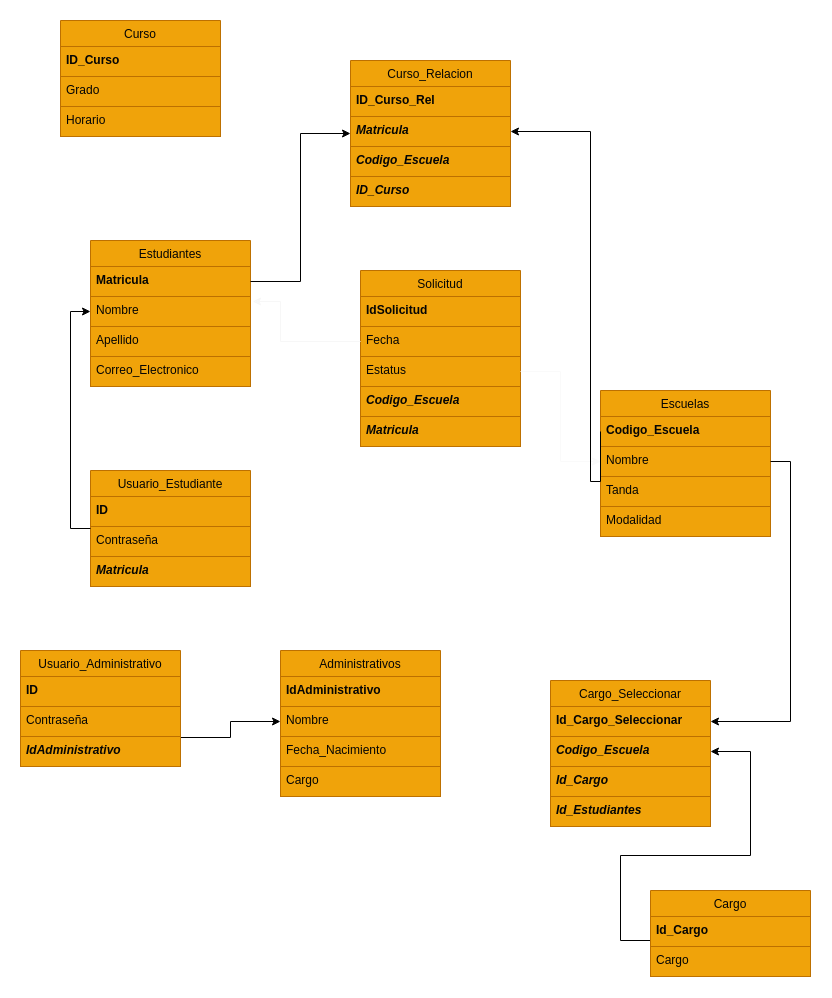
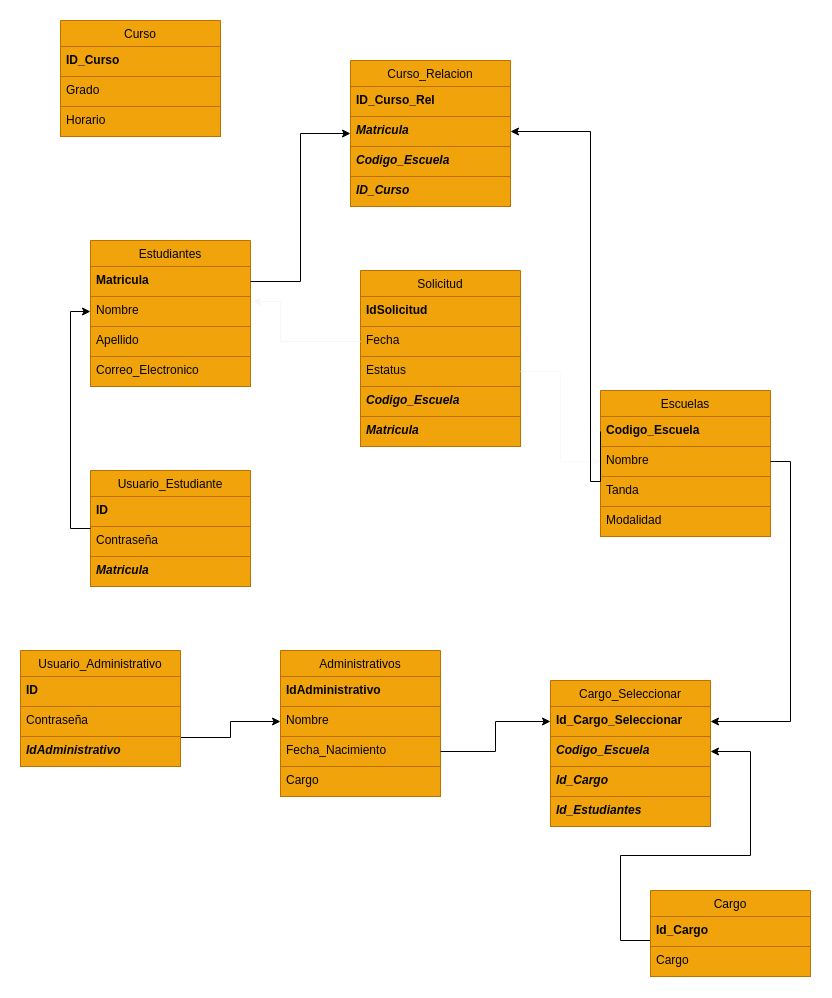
+ <mxCell id="56" style="edgeStyle=orthogonalEdgeStyle;rounded=0;orthogonalLoop=1;jettySize=auto;html=1;exitX=1;exitY=0.5;exitDx=0;exitDy=0;entryX=0;entryY=0.5;entryDx=0;entryDy=0;" edge="1" parent="1" source="10" target="51"><mxGeometry relative="1" as="geometry" /></mxCell>
